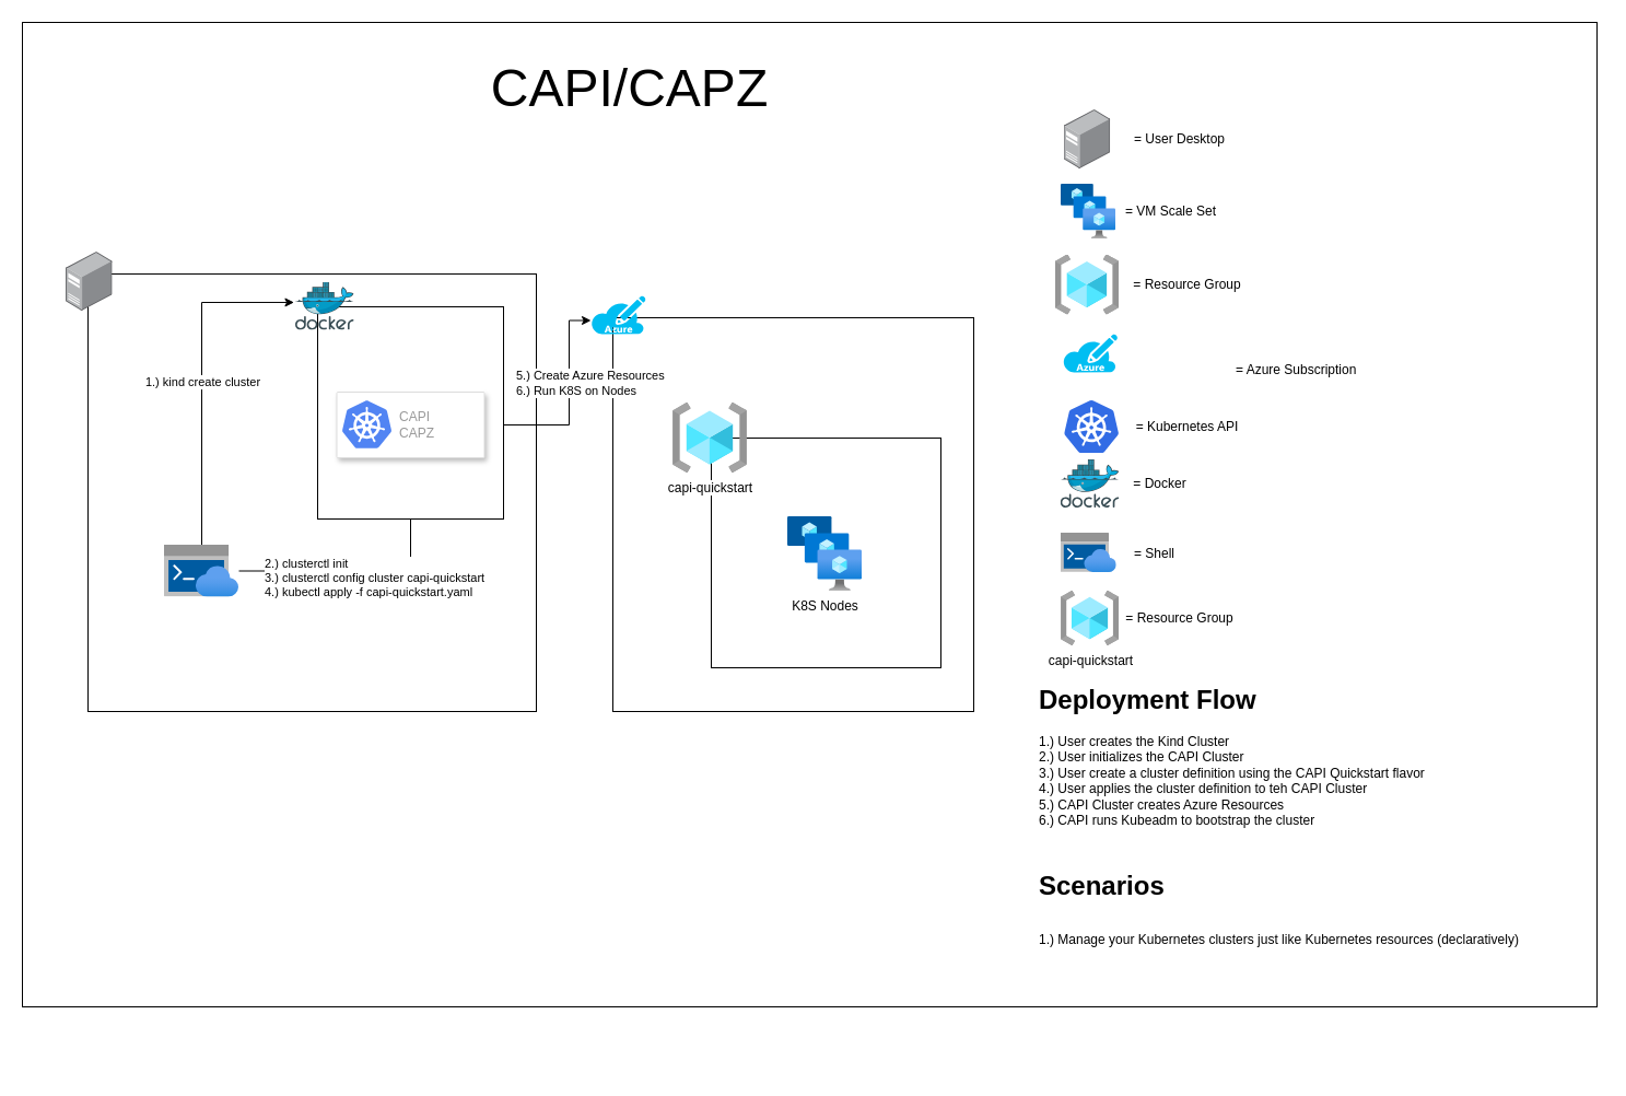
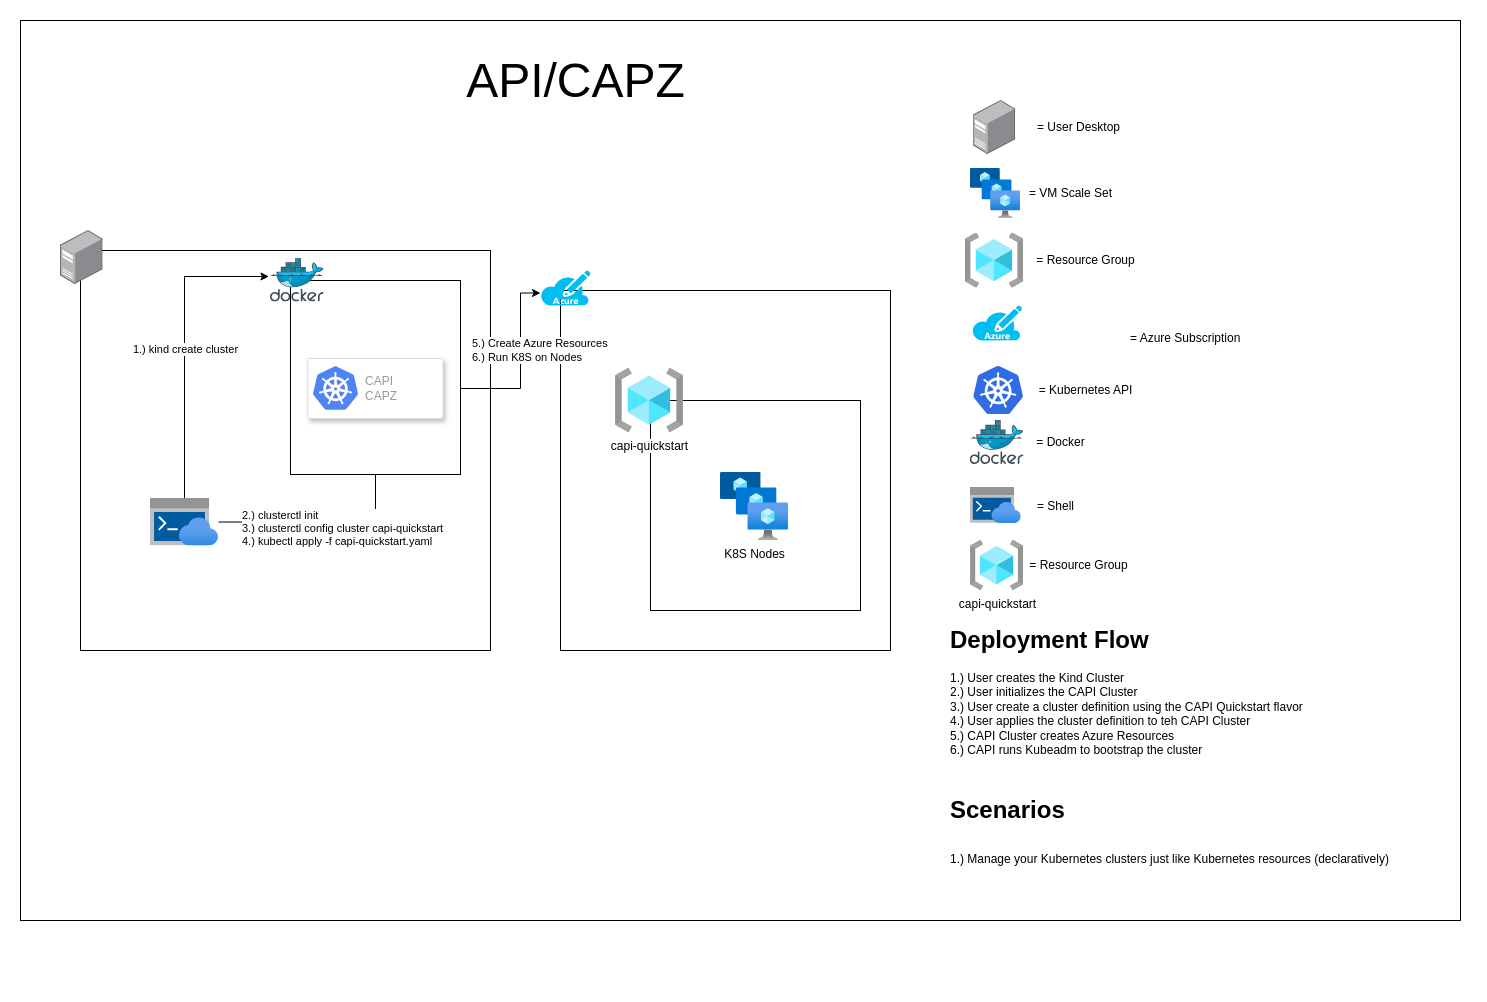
- <mxCell id="15" value="&lt;font style=&quot;font-size: 48px&quot;&gt;CAPI/CAPZ&lt;/font&gt;" style="text;html=1;align=center;verticalAlign=middle;resizable=0;points=[];autosize=1;" vertex="1" parent="1"><mxGeometry x="440" y="65" width="270" height="30" as="geometry" /></mxCell>
+ <mxCell id="15" value="&lt;font style=&quot;font-size: 48px&quot;&gt;API/CAPZ&lt;/font&gt;" style="text;html=1;align=center;verticalAlign=middle;resizable=0;points=[];autosize=1;" vertex="1" parent="1"><mxGeometry x="440" y="65" width="270" height="30" as="geometry" /></mxCell>
